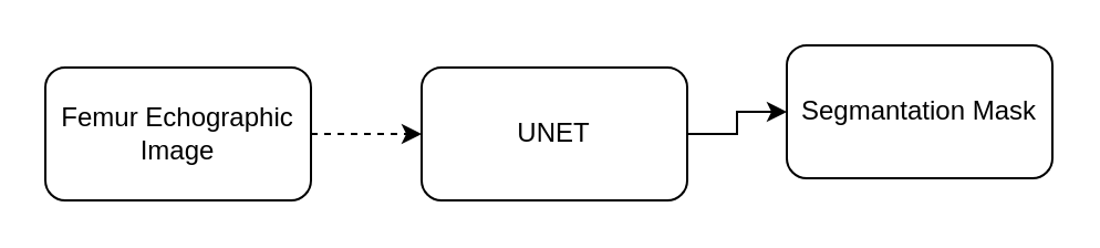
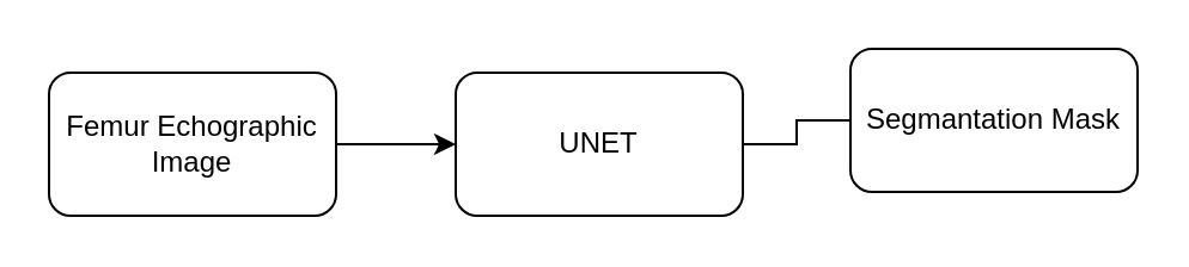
- <mxCell id="4" value="" style="edgeStyle=orthogonalEdgeStyle;rounded=0;orthogonalLoop=1;jettySize=auto;html=1;" edge="1" parent="1" source="5" target="6"><mxGeometry relative="1" as="geometry" /></mxCell>
+ <mxCell id="4" value="" style="edgeStyle=orthogonalEdgeStyle;rounded=0;orthogonalLoop=1;jettySize=auto;html=1;endArrow=none;" edge="1" parent="1" source="5" target="6"><mxGeometry relative="1" as="geometry" /></mxCell>
- <mxCell id="2" value="" style="edgeStyle=orthogonalEdgeStyle;rounded=0;orthogonalLoop=1;jettySize=auto;html=1;dashed=1;" edge="1" parent="1" source="3" target="5"><mxGeometry relative="1" as="geometry" /></mxCell>
+ <mxCell id="2" value="" style="edgeStyle=orthogonalEdgeStyle;rounded=0;orthogonalLoop=1;jettySize=auto;html=1;" edge="1" parent="1" source="3" target="5"><mxGeometry relative="1" as="geometry" /></mxCell>
